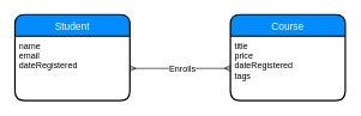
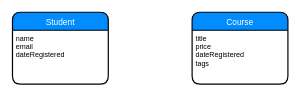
- <mxCell id="6" value="" style="edgeStyle=entityRelationEdgeStyle;fontSize=12;html=1;endArrow=ERmany;startArrow=ERmany;entryX=0;entryY=0.5;entryDx=0;entryDy=0;exitX=1;exitY=0.5;exitDx=0;exitDy=0;" parent="1" source="3" target="5" edge="1"><mxGeometry width="100" height="100" relative="1" as="geometry"><mxPoint x="210" y="270" as="sourcePoint" /><mxPoint x="310" y="170" as="targetPoint" /></mxGeometry></mxCell>
- <mxCell id="7" value="Enrolls" style="text;html=1;align=center;verticalAlign=middle;resizable=0;points=[];;labelBackgroundColor=#ffffff;" parent="6" vertex="1" connectable="0"><mxGeometry x="0.024" y="-1" relative="1" as="geometry"><mxPoint as="offset" /></mxGeometry></mxCell>
